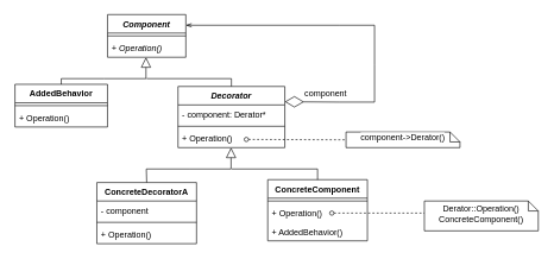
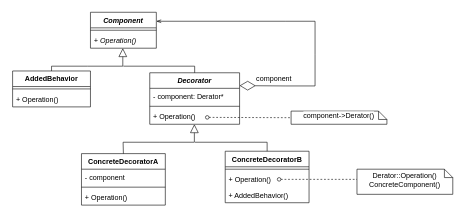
- <mxCell id="17" value="ConcreteComponent" style="swimlane;fontStyle=1;align=center;verticalAlign=top;childLayout=stackLayout;horizontal=1;startSize=26;horizontalStack=0;resizeParent=1;resizeParentMax=0;resizeLast=0;collapsible=1;marginBottom=0;labelBackgroundColor=#ffffff;strokeWidth=1;fillColor=none;" vertex="1" parent="1"><mxGeometry x="375" y="252" width="140" height="86" as="geometry" /></mxCell>
+ <mxCell id="17" value="ConcreteDecoratorB" style="swimlane;fontStyle=1;align=center;verticalAlign=top;childLayout=stackLayout;horizontal=1;startSize=26;horizontalStack=0;resizeParent=1;resizeParentMax=0;resizeLast=0;collapsible=1;marginBottom=0;labelBackgroundColor=#ffffff;strokeWidth=1;fillColor=none;" vertex="1" parent="1"><mxGeometry x="375" y="252" width="140" height="86" as="geometry" /></mxCell>
